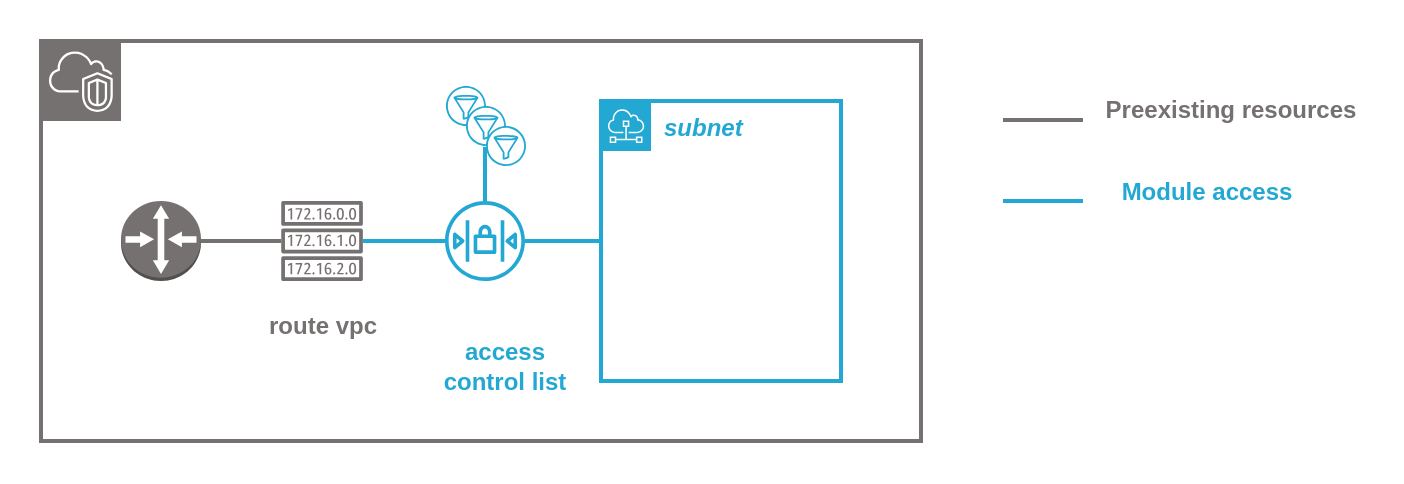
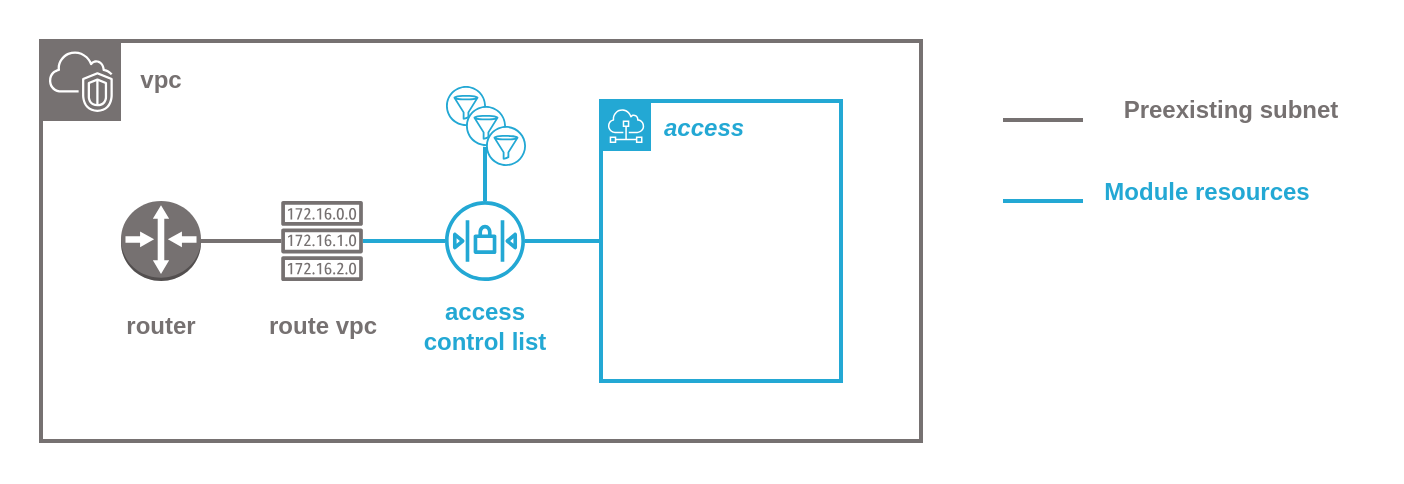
+ <mxCell id="11" value="vpc" style="text;html=1;resizable=0;autosize=1;align=center;verticalAlign=middle;points=[];fillColor=none;strokeColor=none;rounded=0;fontColor=#767171;fontStyle=1" parent="1" vertex="1"><mxGeometry x="65" y="30" width="30" height="20" as="geometry" /></mxCell>
- <mxCell id="16" value="&lt;font style=&quot;font-size: 12px&quot;&gt;Preexisting resources&lt;/font&gt;" style="text;html=1;resizable=0;autosize=1;align=center;verticalAlign=middle;points=[];fillColor=none;strokeColor=none;rounded=0;fontSize=12;fontColor=#767171;fontStyle=1" parent="1" vertex="1"><mxGeometry x="550" y="45" width="130" height="20" as="geometry" /></mxCell>
+ <mxCell id="16" value="&lt;font style=&quot;font-size: 12px&quot;&gt;Preexisting subnet&lt;/font&gt;" style="text;html=1;resizable=0;autosize=1;align=center;verticalAlign=middle;points=[];fillColor=none;strokeColor=none;rounded=0;fontSize=12;fontColor=#767171;fontStyle=1" parent="1" vertex="1"><mxGeometry x="550" y="45" width="130" height="20" as="geometry" /></mxCell>
- <mxCell id="3" value="&lt;font&gt;&lt;b&gt;&lt;i&gt;subnet&lt;/i&gt;&lt;/b&gt;&lt;/font&gt;" style="outlineConnect=0;gradientColor=none;html=1;whiteSpace=wrap;fontSize=12;fontStyle=0;shape=mxgraph.aws4.group;grIcon=mxgraph.aws4.group_subnet;strokeColor=#23A8D4;fillColor=none;verticalAlign=top;align=left;spacingLeft=30;fontColor=#23A8D4;dashed=0;strokeWidth=2;" parent="1" vertex="1"><mxGeometry x="300" y="50" width="120" height="140" as="geometry" /></mxCell>
+ <mxCell id="3" value="&lt;font&gt;&lt;b&gt;&lt;i&gt;access&lt;/i&gt;&lt;/b&gt;&lt;/font&gt;" style="outlineConnect=0;gradientColor=none;html=1;whiteSpace=wrap;fontSize=12;fontStyle=0;shape=mxgraph.aws4.group;grIcon=mxgraph.aws4.group_subnet;strokeColor=#23A8D4;fillColor=none;verticalAlign=top;align=left;spacingLeft=30;fontColor=#23A8D4;dashed=0;strokeWidth=2;" parent="1" vertex="1"><mxGeometry x="300" y="50" width="120" height="140" as="geometry" /></mxCell>
- <mxCell id="17" value="&lt;font style=&quot;font-size: 12px&quot;&gt;Module access&lt;/font&gt;" style="text;html=1;resizable=0;autosize=1;align=center;verticalAlign=middle;points=[];fillColor=none;strokeColor=none;rounded=0;fontSize=12;fontColor=#23A8D4;fontStyle=1" parent="1" vertex="1"><mxGeometry x="548" y="86" width="110" height="20" as="geometry" /></mxCell>
+ <mxCell id="17" value="&lt;font style=&quot;font-size: 12px&quot;&gt;Module resources&lt;/font&gt;" style="text;html=1;resizable=0;autosize=1;align=center;verticalAlign=middle;points=[];fillColor=none;strokeColor=none;rounded=0;fontSize=12;fontColor=#23A8D4;fontStyle=1" parent="1" vertex="1"><mxGeometry x="548" y="86" width="110" height="20" as="geometry" /></mxCell>
+ <mxCell id="12" value="router" style="text;html=1;resizable=0;autosize=1;align=center;verticalAlign=middle;points=[];fillColor=none;strokeColor=none;rounded=0;fontColor=#767171;fontStyle=1" parent="1" vertex="1"><mxGeometry x="55" y="153" width="50" height="20" as="geometry" /></mxCell>
- <mxCell id="18" value="access &lt;br&gt;control list" style="text;html=1;resizable=0;autosize=1;align=center;verticalAlign=middle;points=[];fillColor=none;strokeColor=none;rounded=0;fontColor=#23A8D4;fontStyle=1" parent="1" vertex="1"><mxGeometry x="217" y="168" width="70" height="30" as="geometry" /></mxCell>
+ <mxCell id="18" value="access &lt;br&gt;control list" style="text;html=1;resizable=0;autosize=1;align=center;verticalAlign=middle;points=[];fillColor=none;strokeColor=none;rounded=0;fontColor=#23A8D4;fontStyle=1" parent="1" vertex="1"><mxGeometry x="207" y="148" width="70" height="30" as="geometry" /></mxCell>
